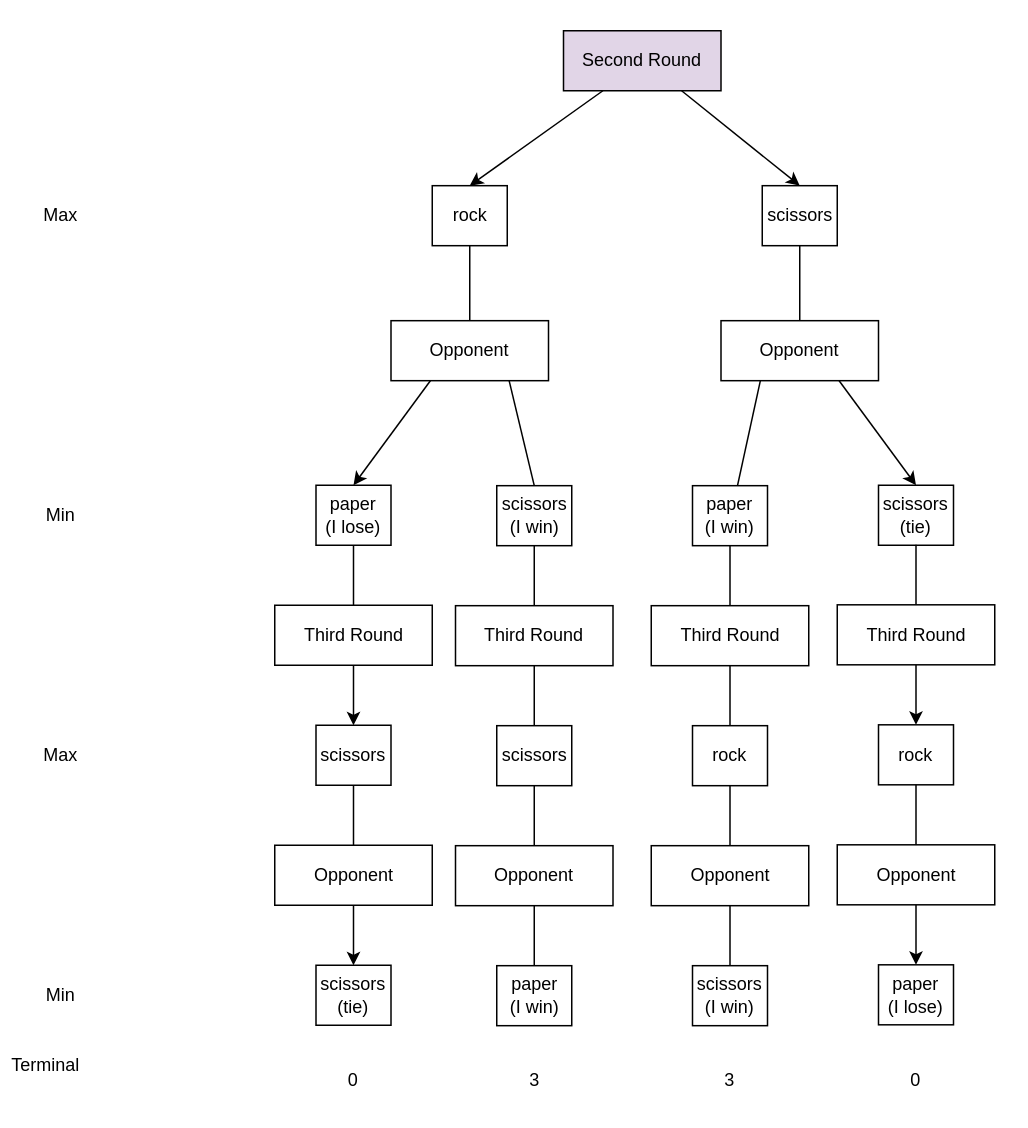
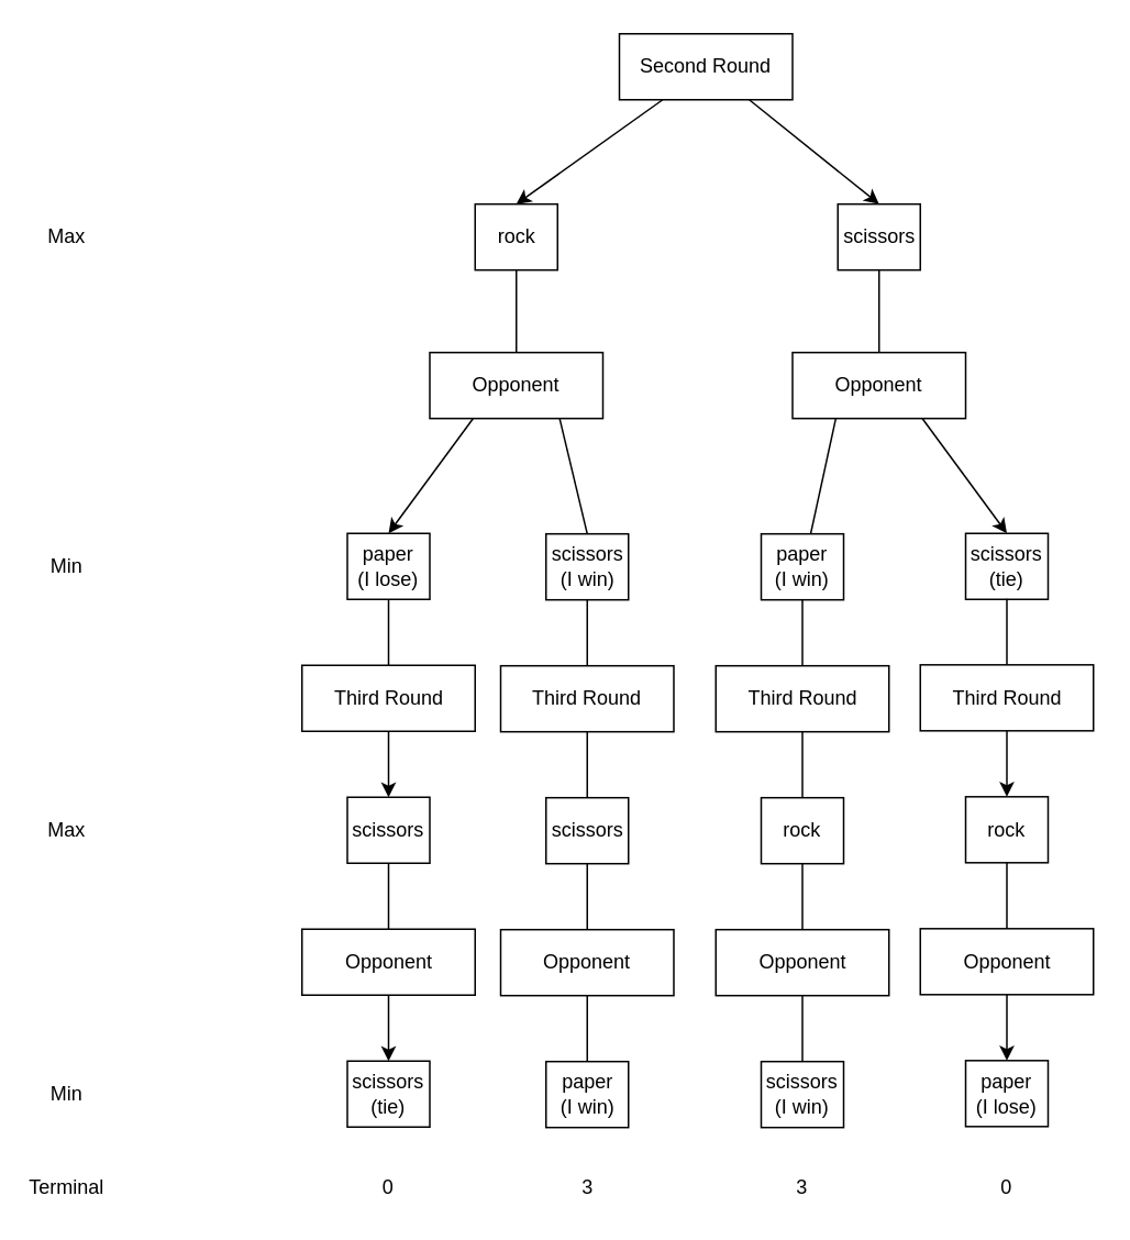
- <mxCell id="2" value="Second Round" style="rounded=0;whiteSpace=wrap;html=1;fillColor=#e1d5e7;" vertex="1" parent="1"><mxGeometry x="375" y="20" width="105" height="40" as="geometry" /></mxCell>
+ <mxCell id="2" value="Second Round" style="rounded=0;whiteSpace=wrap;html=1;" vertex="1" parent="1"><mxGeometry x="375" y="20" width="105" height="40" as="geometry" /></mxCell>
- <mxCell id="51" value="Terminal" style="text;html=1;strokeColor=none;fillColor=none;align=center;verticalAlign=middle;whiteSpace=wrap;rounded=0;" vertex="1" parent="1"><mxGeometry x="10" y="700" width="40" height="20" as="geometry" /></mxCell>
+ <mxCell id="51" value="Terminal" style="text;html=1;strokeColor=none;fillColor=none;align=center;verticalAlign=middle;whiteSpace=wrap;rounded=0;" vertex="1" parent="1"><mxGeometry x="20" y="710" width="40" height="20" as="geometry" /></mxCell>
